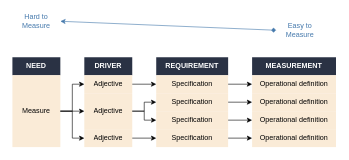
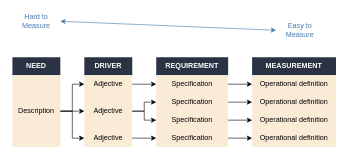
- <mxCell id="31" value="" style="endArrow=diamond;startArrow=classic;html=1;rounded=0;exitX=1;exitY=0.5;exitDx=0;exitDy=0;entryX=0;entryY=0.5;entryDx=0;entryDy=0;fontColor=#2A3244;strokeColor=#4579AC;" edge="1" parent="1" source="30" target="29"><mxGeometry width="50" height="50" relative="1" as="geometry"><mxPoint x="370" y="155" as="sourcePoint" /><mxPoint x="420" y="105" as="targetPoint" /></mxGeometry></mxCell>
+ <mxCell id="31" value="" style="endArrow=classic;startArrow=classic;html=1;rounded=0;exitX=1;exitY=0.5;exitDx=0;exitDy=0;entryX=0;entryY=0.5;entryDx=0;entryDy=0;fontColor=#2A3244;strokeColor=#4579AC;" edge="1" parent="1" source="30" target="29"><mxGeometry width="50" height="50" relative="1" as="geometry"><mxPoint x="370" y="155" as="sourcePoint" /><mxPoint x="420" y="105" as="targetPoint" /></mxGeometry></mxCell>
- <mxCell id="3" value="Measure" style="text;strokeColor=none;fillColor=#FAEBD7;align=center;verticalAlign=middle;spacingLeft=4;spacingRight=4;overflow=hidden;points=[[0,0.5],[1,0.5]];portConstraint=eastwest;rotatable=0;whiteSpace=wrap;html=1;" parent="2" vertex="1"><mxGeometry y="30" width="80" height="120" as="geometry" /></mxCell>
+ <mxCell id="3" value="Description" style="text;strokeColor=none;fillColor=#FAEBD7;align=center;verticalAlign=middle;spacingLeft=4;spacingRight=4;overflow=hidden;points=[[0,0.5],[1,0.5]];portConstraint=eastwest;rotatable=0;whiteSpace=wrap;html=1;" parent="2" vertex="1"><mxGeometry y="30" width="80" height="120" as="geometry" /></mxCell>
